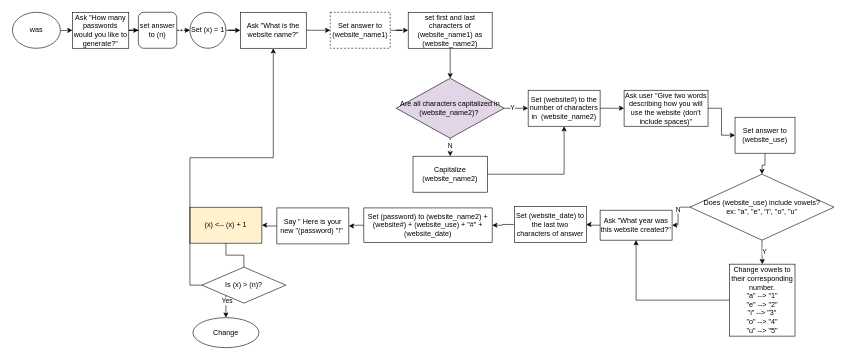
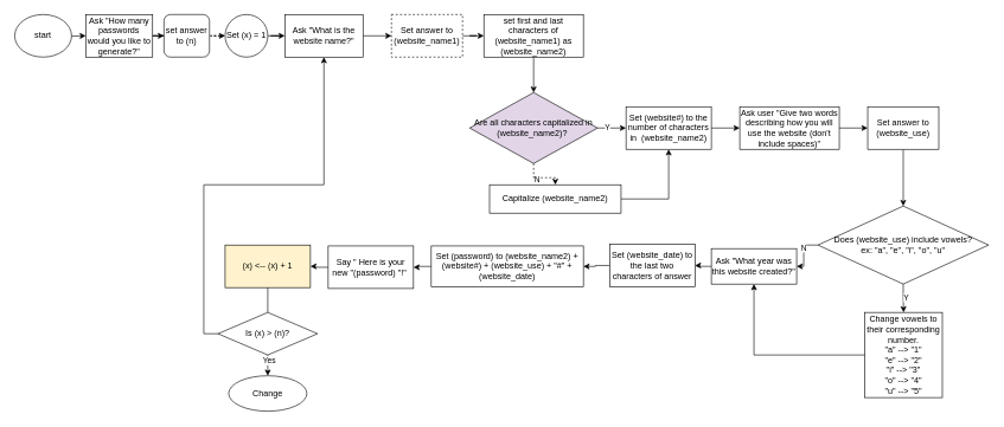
- <mxCell id="3" value="was" style="ellipse;whiteSpace=wrap;html=1;" parent="1" vertex="1"><mxGeometry x="20" y="20" width="80" height="60" as="geometry" /></mxCell>
+ <mxCell id="3" value="start" style="ellipse;whiteSpace=wrap;html=1;" parent="1" vertex="1"><mxGeometry x="20" y="20" width="80" height="60" as="geometry" /></mxCell>
- <mxCell id="22" value="Set answer to (website_use)" style="whiteSpace=wrap;html=1;" parent="1" vertex="1"><mxGeometry x="1225" y="195" width="100" height="60" as="geometry" /></mxCell>
+ <mxCell id="22" value="Set answer to (website_use)" style="whiteSpace=wrap;html=1;" parent="1" vertex="1"><mxGeometry x="1220" y="150" width="100" height="60" as="geometry" /></mxCell>
- <mxCell id="9" value="Capitalize (website_name2)" style="whiteSpace=wrap;html=1;" parent="1" vertex="1"><mxGeometry x="688" y="260" width="124" height="60" as="geometry" /></mxCell>
+ <mxCell id="9" value="Capitalize (website_name2)" style="whiteSpace=wrap;html=1;" parent="1" vertex="1"><mxGeometry x="688" y="260" width="185" height="40" as="geometry" /></mxCell>
- <mxCell id="47" value="Is (x) &amp;gt; (n)?" style="rhombus;whiteSpace=wrap;html=1;" parent="1" vertex="1"><mxGeometry x="336" y="445" width="140" height="60" as="geometry" /></mxCell>
+ <mxCell id="47" value="Is (x) &amp;gt; (n)?" style="rhombus;whiteSpace=wrap;html=1;" parent="1" vertex="1"><mxGeometry x="306" y="440" width="140" height="60" as="geometry" /></mxCell>
